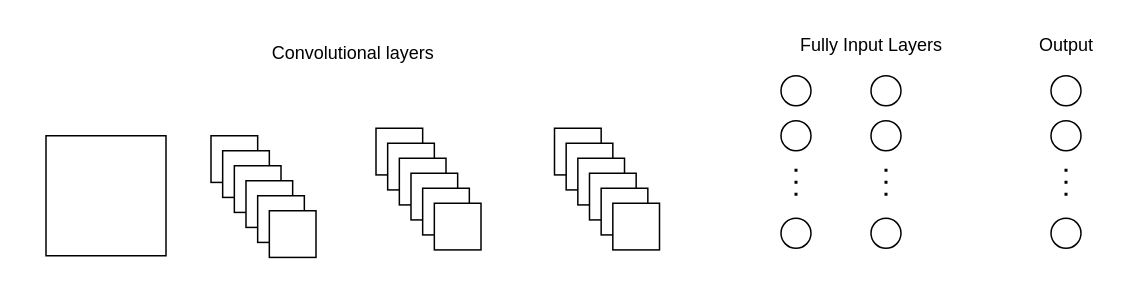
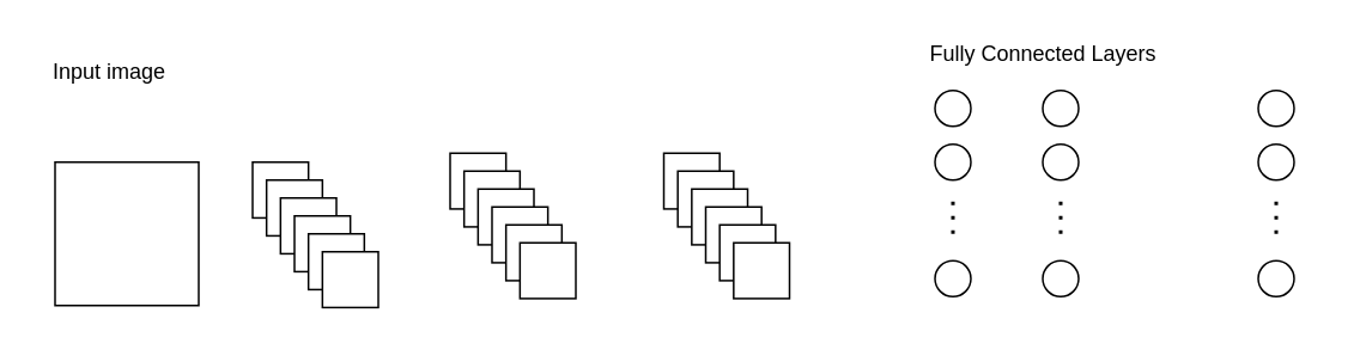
- <mxCell id="40" value="Fully Input Layers" style="text;html=1;align=center;verticalAlign=middle;resizable=0;points=[];autosize=1;strokeColor=none;fillColor=none;" vertex="1" parent="1"><mxGeometry x="510" y="20" width="140" height="20" as="geometry" /></mxCell>
+ <mxCell id="40" value="Fully Connected Layers" style="text;html=1;align=center;verticalAlign=middle;resizable=0;points=[];autosize=1;strokeColor=none;fillColor=none;" vertex="1" parent="1"><mxGeometry x="510" y="20" width="140" height="20" as="geometry" /></mxCell>
- <mxCell id="42" value="Output" style="text;html=1;align=center;verticalAlign=middle;resizable=0;points=[];autosize=1;strokeColor=none;fillColor=none;" vertex="1" parent="1"><mxGeometry x="685" y="20" width="50" height="20" as="geometry" /></mxCell>
- <mxCell id="39" value="Convolutional layers" style="text;html=1;strokeColor=none;fillColor=none;align=center;verticalAlign=middle;whiteSpace=wrap;rounded=0;" vertex="1" parent="1"><mxGeometry x="170" y="20" width="130" height="30" as="geometry" /></mxCell>
+ <mxCell id="41" value="Input image" style="text;html=1;align=center;verticalAlign=middle;resizable=0;points=[];autosize=1;strokeColor=none;fillColor=none;" vertex="1" parent="1"><mxGeometry x="20" y="30" width="80" height="20" as="geometry" /></mxCell>
